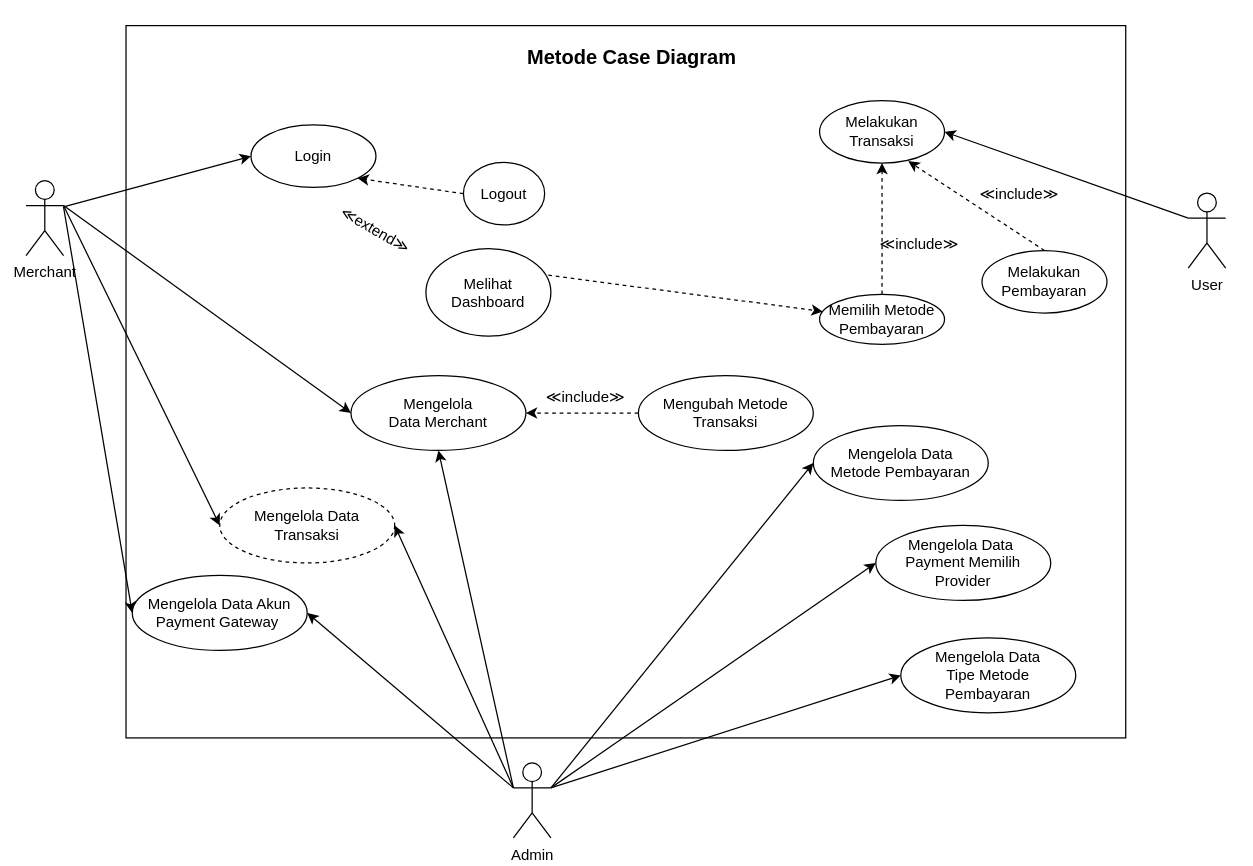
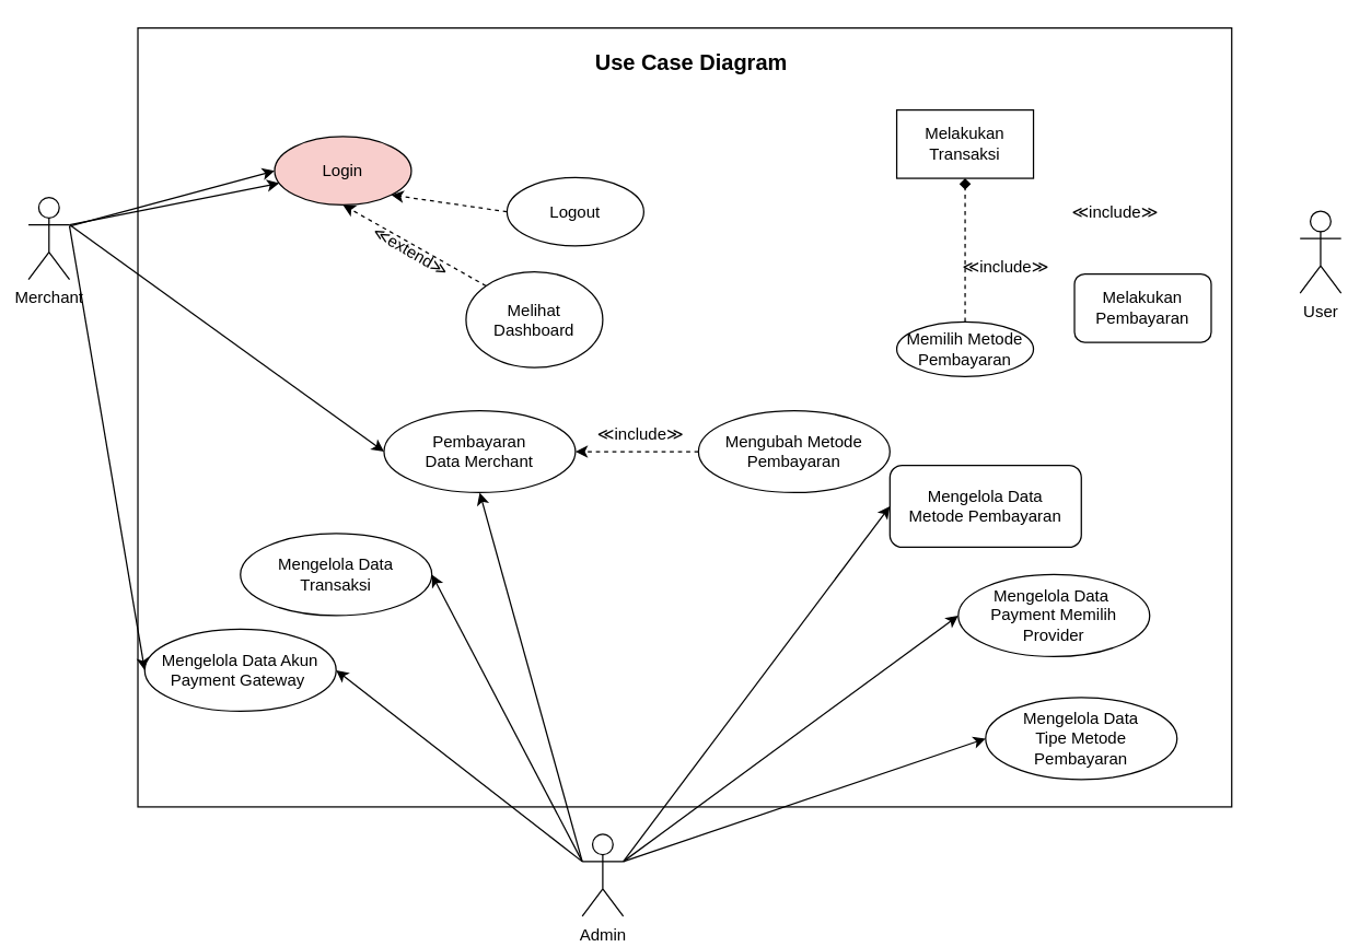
- <mxCell id="8" value="Metode Case Diagram" style="text;html=1;strokeColor=none;fillColor=none;align=center;verticalAlign=middle;whiteSpace=wrap;rounded=0;fontStyle=1;fontSize=16;" parent="1" vertex="1"><mxGeometry x="140" y="30" width="730" height="30" as="geometry" /></mxCell>
+ <mxCell id="8" value="Use Case Diagram" style="text;html=1;strokeColor=none;fillColor=none;align=center;verticalAlign=middle;whiteSpace=wrap;rounded=0;fontStyle=1;fontSize=16;" parent="1" vertex="1"><mxGeometry x="140" y="30" width="730" height="30" as="geometry" /></mxCell>
- <mxCell id="32" value="Melakukan Transaksi" style="ellipse;whiteSpace=wrap;html=1;" parent="1" vertex="1"><mxGeometry x="655" y="80" width="100" height="50" as="geometry" /></mxCell>
+ <mxCell id="32" value="Melakukan Transaksi" style="whiteSpace=wrap;html=1;rounded=0;" parent="1" vertex="1"><mxGeometry x="655" y="80" width="100" height="50" as="geometry" /></mxCell>
- <mxCell id="9" value="Login" style="ellipse;whiteSpace=wrap;html=1;" parent="1" vertex="1"><mxGeometry x="200" y="99.5" width="100" height="50" as="geometry" /></mxCell>
+ <mxCell id="9" value="Login" style="ellipse;whiteSpace=wrap;html=1;fillColor=#f8cecc;" parent="1" vertex="1"><mxGeometry x="200" y="99.5" width="100" height="50" as="geometry" /></mxCell>
- <mxCell id="38" style="edgeStyle=none;rounded=0;orthogonalLoop=1;jettySize=auto;html=1;exitX=0.5;exitY=0;exitDx=0;exitDy=0;entryX=0.5;entryY=1;entryDx=0;entryDy=0;dashed=1;strokeColor=default;endArrow=classic;endFill=1;" parent="1" source="34" target="32" edge="1"><mxGeometry relative="1" as="geometry" /></mxCell>
+ <mxCell id="38" style="edgeStyle=none;rounded=0;orthogonalLoop=1;jettySize=auto;html=1;exitX=0.5;exitY=0;exitDx=0;exitDy=0;entryX=0.5;entryY=1;entryDx=0;entryDy=0;dashed=1;strokeColor=default;endArrow=diamond;endFill=1;" parent="1" source="34" target="32" edge="1"><mxGeometry relative="1" as="geometry" /></mxCell>
- <mxCell id="33" style="edgeStyle=none;rounded=0;orthogonalLoop=1;jettySize=auto;html=1;exitX=0;exitY=0.333;exitDx=0;exitDy=0;exitPerimeter=0;entryX=1;entryY=0.5;entryDx=0;entryDy=0;strokeColor=default;endArrow=classic;endFill=1;" parent="1" source="31" target="32" edge="1"><mxGeometry relative="1" as="geometry" /></mxCell>
- <mxCell id="11" value="Logout" style="ellipse;whiteSpace=wrap;html=1;" parent="1" vertex="1"><mxGeometry x="370" y="129.5" width="65" height="50" as="geometry" /></mxCell>
+ <mxCell id="11" value="Logout" style="ellipse;whiteSpace=wrap;html=1;" parent="1" vertex="1"><mxGeometry x="370" y="129.5" width="100" height="50" as="geometry" /></mxCell>
- <mxCell id="39" style="edgeStyle=none;rounded=0;orthogonalLoop=1;jettySize=auto;html=1;exitX=0.5;exitY=0;exitDx=0;exitDy=0;entryX=0.71;entryY=0.97;entryDx=0;entryDy=0;entryPerimeter=0;dashed=1;strokeColor=default;endArrow=classic;endFill=1;" parent="1" source="36" target="32" edge="1"><mxGeometry relative="1" as="geometry" /></mxCell>
- <mxCell id="36" value="Melakukan Pembayaran" style="ellipse;whiteSpace=wrap;html=1;" parent="1" vertex="1"><mxGeometry x="785" y="200" width="100" height="50" as="geometry" /></mxCell>
+ <mxCell id="36" value="Melakukan Pembayaran" style="whiteSpace=wrap;html=1;rounded=1;" parent="1" vertex="1"><mxGeometry x="785" y="200" width="100" height="50" as="geometry" /></mxCell>
- <mxCell id="14" style="edgeStyle=none;rounded=0;orthogonalLoop=1;jettySize=auto;html=1;exitX=0;exitY=0;exitDx=0;exitDy=0;strokeColor=default;endArrow=classic;endFill=1;dashed=1;" parent="1" source="15" target="34" edge="1"><mxGeometry relative="1" as="geometry"><mxPoint x="150" y="230" as="targetPoint" /></mxGeometry></mxCell>
+ <mxCell id="14" style="edgeStyle=none;rounded=0;orthogonalLoop=1;jettySize=auto;html=1;exitX=0;exitY=0;exitDx=0;exitDy=0;entryX=0.5;entryY=1;entryDx=0;entryDy=0;strokeColor=default;endArrow=classic;endFill=1;dashed=1;" parent="1" source="15" target="9" edge="1"><mxGeometry relative="1" as="geometry"><mxPoint x="150" y="230" as="targetPoint" /></mxGeometry></mxCell>
- <mxCell id="6" style="rounded=0;orthogonalLoop=1;jettySize=auto;html=1;exitX=1;exitY=0.333;exitDx=0;exitDy=0;exitPerimeter=0;entryX=0;entryY=0.5;entryDx=0;entryDy=0;" edge="1" parent="1" source="7" target="17"><mxGeometry relative="1" as="geometry" /></mxCell>
+ <mxCell id="6" style="rounded=0;orthogonalLoop=1;jettySize=auto;html=1;exitX=1;exitY=0.333;exitDx=0;exitDy=0;exitPerimeter=0;" edge="1" parent="1" source="7" target="9"><mxGeometry relative="1" as="geometry" /></mxCell>
- <mxCell id="19" value="Mengelola &lt;br&gt;Data Merchant" style="ellipse;whiteSpace=wrap;html=1;" vertex="1" parent="1"><mxGeometry x="280" y="300" width="140" height="60" as="geometry" /></mxCell>
+ <mxCell id="19" value="Pembayaran &lt;br&gt;Data Merchant" style="ellipse;whiteSpace=wrap;html=1;" vertex="1" parent="1"><mxGeometry x="280" y="300" width="140" height="60" as="geometry" /></mxCell>
- <mxCell id="28" value="Mengubah Metode Transaksi" style="ellipse;whiteSpace=wrap;html=1;" vertex="1" parent="1"><mxGeometry x="510" y="300" width="140" height="60" as="geometry" /></mxCell>
+ <mxCell id="28" value="Mengubah Metode Pembayaran" style="ellipse;whiteSpace=wrap;html=1;" vertex="1" parent="1"><mxGeometry x="510" y="300" width="140" height="60" as="geometry" /></mxCell>
- <mxCell id="30" value="Mengelola Data &lt;br&gt;Metode Pembayaran" style="ellipse;whiteSpace=wrap;html=1;" vertex="1" parent="1"><mxGeometry x="650" y="340" width="140" height="60" as="geometry" /></mxCell>
+ <mxCell id="30" value="Mengelola Data &lt;br&gt;Metode Pembayaran" style="whiteSpace=wrap;html=1;rounded=1;" vertex="1" parent="1"><mxGeometry x="650" y="340" width="140" height="60" as="geometry" /></mxCell>
- <mxCell id="17" value="Mengelola Data Transaksi" style="ellipse;whiteSpace=wrap;html=1;dashed=1;" vertex="1" parent="1"><mxGeometry x="175" y="390" width="140" height="60" as="geometry" /></mxCell>
+ <mxCell id="17" value="Mengelola Data Transaksi" style="ellipse;whiteSpace=wrap;html=1;" vertex="1" parent="1"><mxGeometry x="175" y="390" width="140" height="60" as="geometry" /></mxCell>
- <mxCell id="26" value="Admin" style="shape=umlActor;verticalLabelPosition=bottom;verticalAlign=top;html=1;outlineConnect=0;" vertex="1" parent="1"><mxGeometry x="410" y="610" width="30" height="60" as="geometry" /></mxCell>
+ <mxCell id="26" value="Admin" style="shape=umlActor;verticalLabelPosition=bottom;verticalAlign=top;html=1;outlineConnect=0;" vertex="1" parent="1"><mxGeometry x="425" y="610" width="30" height="60" as="geometry" /></mxCell>
